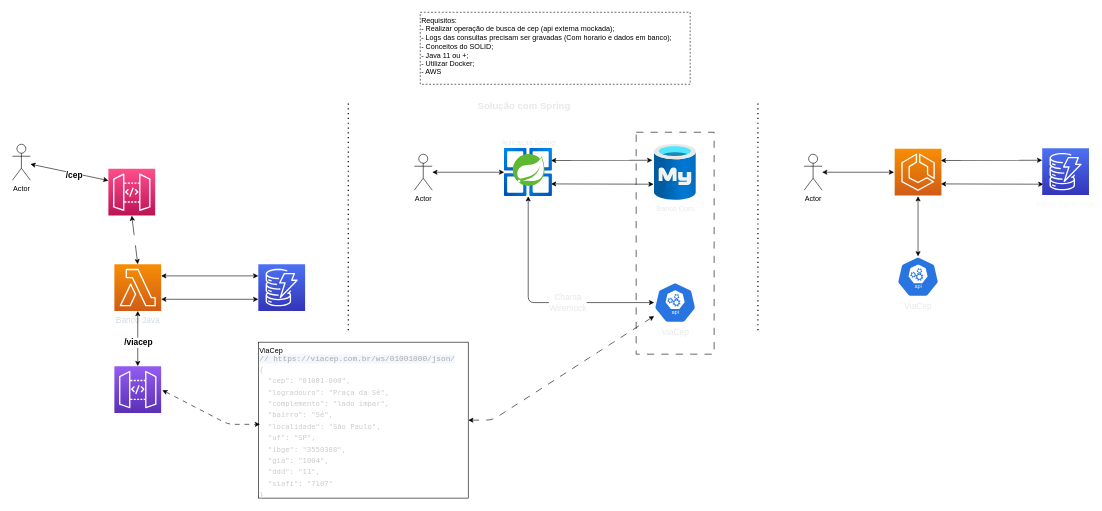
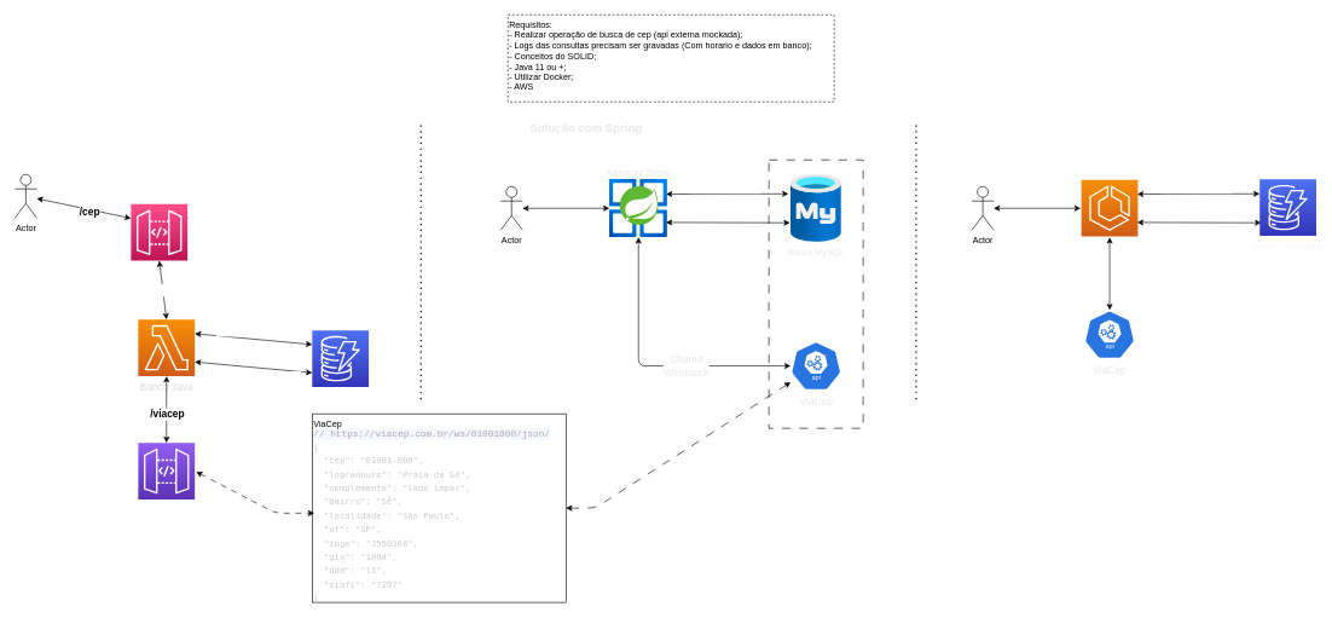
- <mxCell id="31" value="Solução com Spring" style="text;strokeColor=none;fillColor=none;align=left;verticalAlign=middle;spacingLeft=4;spacingRight=4;overflow=hidden;points=[[0,0.5],[1,0.5]];portConstraint=eastwest;rotatable=0;whiteSpace=wrap;html=1;labelBackgroundColor=none;fontSize=16;fontColor=#e6e8ea;fontStyle=1" parent="1" vertex="1"><mxGeometry x="790" y="160" width="165" height="30" as="geometry" /></mxCell>
+ <mxCell id="31" value="Solução com Spring" style="text;strokeColor=none;fillColor=none;align=left;verticalAlign=middle;spacingLeft=4;spacingRight=4;overflow=hidden;points=[[0,0.5],[1,0.5]];portConstraint=eastwest;rotatable=0;whiteSpace=wrap;html=1;labelBackgroundColor=none;fontSize=16;fontColor=#e6e8ea;fontStyle=1" parent="1" vertex="1"><mxGeometry x="725" y="160" width="165" height="30" as="geometry" /></mxCell>
- <mxCell id="24" value="Banco Com" style="aspect=fixed;html=1;points=[];align=center;image;fontSize=12;image=img/lib/azure2/databases/Azure_Database_MySQL_Server.svg;labelBackgroundColor=none;fontColor=#e6e8ea;" parent="1" vertex="1"><mxGeometry x="1090" y="240" width="70" height="93.33" as="geometry" /></mxCell>
+ <mxCell id="24" value="Banco MySQL" style="aspect=fixed;html=1;points=[];align=center;image;fontSize=12;image=img/lib/azure2/databases/Azure_Database_MySQL_Server.svg;labelBackgroundColor=none;fontColor=#e6e8ea;" parent="1" vertex="1"><mxGeometry x="1090" y="240" width="70" height="93.33" as="geometry" /></mxCell>
- <mxCell id="10" value="Dynamo" style="sketch=0;points=[[0,0,0],[0.25,0,0],[0.5,0,0],[0.75,0,0],[1,0,0],[0,1,0],[0.25,1,0],[0.5,1,0],[0.75,1,0],[1,1,0],[0,0.25,0],[0,0.5,0],[0,0.75,0],[1,0.25,0],[1,0.5,0],[1,0.75,0]];outlineConnect=0;fontColor=#FFFFFF;gradientColor=#4D72F3;gradientDirection=north;fillColor=#3334B9;strokeColor=#ffffff;dashed=0;verticalLabelPosition=bottom;verticalAlign=top;align=center;html=1;fontSize=14;fontStyle=0;aspect=fixed;shape=mxgraph.aws4.resourceIcon;resIcon=mxgraph.aws4.dynamodb;" parent="1" vertex="1"><mxGeometry x="430" y="440" width="78" height="78" as="geometry" /></mxCell>
+ <mxCell id="10" value="Dynamo" style="sketch=0;points=[[0,0,0],[0.25,0,0],[0.5,0,0],[0.75,0,0],[1,0,0],[0,1,0],[0.25,1,0],[0.5,1,0],[0.75,1,0],[1,1,0],[0,0.25,0],[0,0.5,0],[0,0.75,0],[1,0.25,0],[1,0.5,0],[1,0.75,0]];outlineConnect=0;fontColor=#FFFFFF;gradientColor=#4D72F3;gradientDirection=north;fillColor=#3334B9;strokeColor=#ffffff;dashed=0;verticalLabelPosition=bottom;verticalAlign=top;align=center;html=1;fontSize=14;fontStyle=0;aspect=fixed;shape=mxgraph.aws4.resourceIcon;resIcon=mxgraph.aws4.dynamodb;" parent="1" vertex="1"><mxGeometry x="430" y="455" width="78" height="78" as="geometry" /></mxCell>
